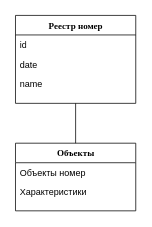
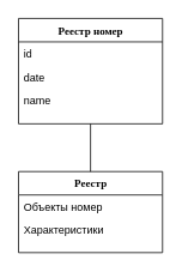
- <mxCell id="6" value="Объекты" style="swimlane;html=1;fontStyle=1;align=center;verticalAlign=top;childLayout=stackLayout;horizontal=1;startSize=26;horizontalStack=0;resizeParent=1;resizeLast=0;collapsible=1;marginBottom=0;swimlaneFillColor=#ffffff;rounded=0;shadow=0;comic=0;labelBackgroundColor=none;strokeWidth=1;fillColor=none;fontFamily=Verdana;fontSize=12" vertex="1" parent="1"><mxGeometry x="20" y="190" width="160" height="90" as="geometry" /></mxCell>
+ <mxCell id="6" value="Реестр" style="swimlane;html=1;fontStyle=1;align=center;verticalAlign=top;childLayout=stackLayout;horizontal=1;startSize=26;horizontalStack=0;resizeParent=1;resizeLast=0;collapsible=1;marginBottom=0;swimlaneFillColor=#ffffff;rounded=0;shadow=0;comic=0;labelBackgroundColor=none;strokeWidth=1;fillColor=none;fontFamily=Verdana;fontSize=12" vertex="1" parent="1"><mxGeometry x="20" y="190" width="160" height="90" as="geometry" /></mxCell>
